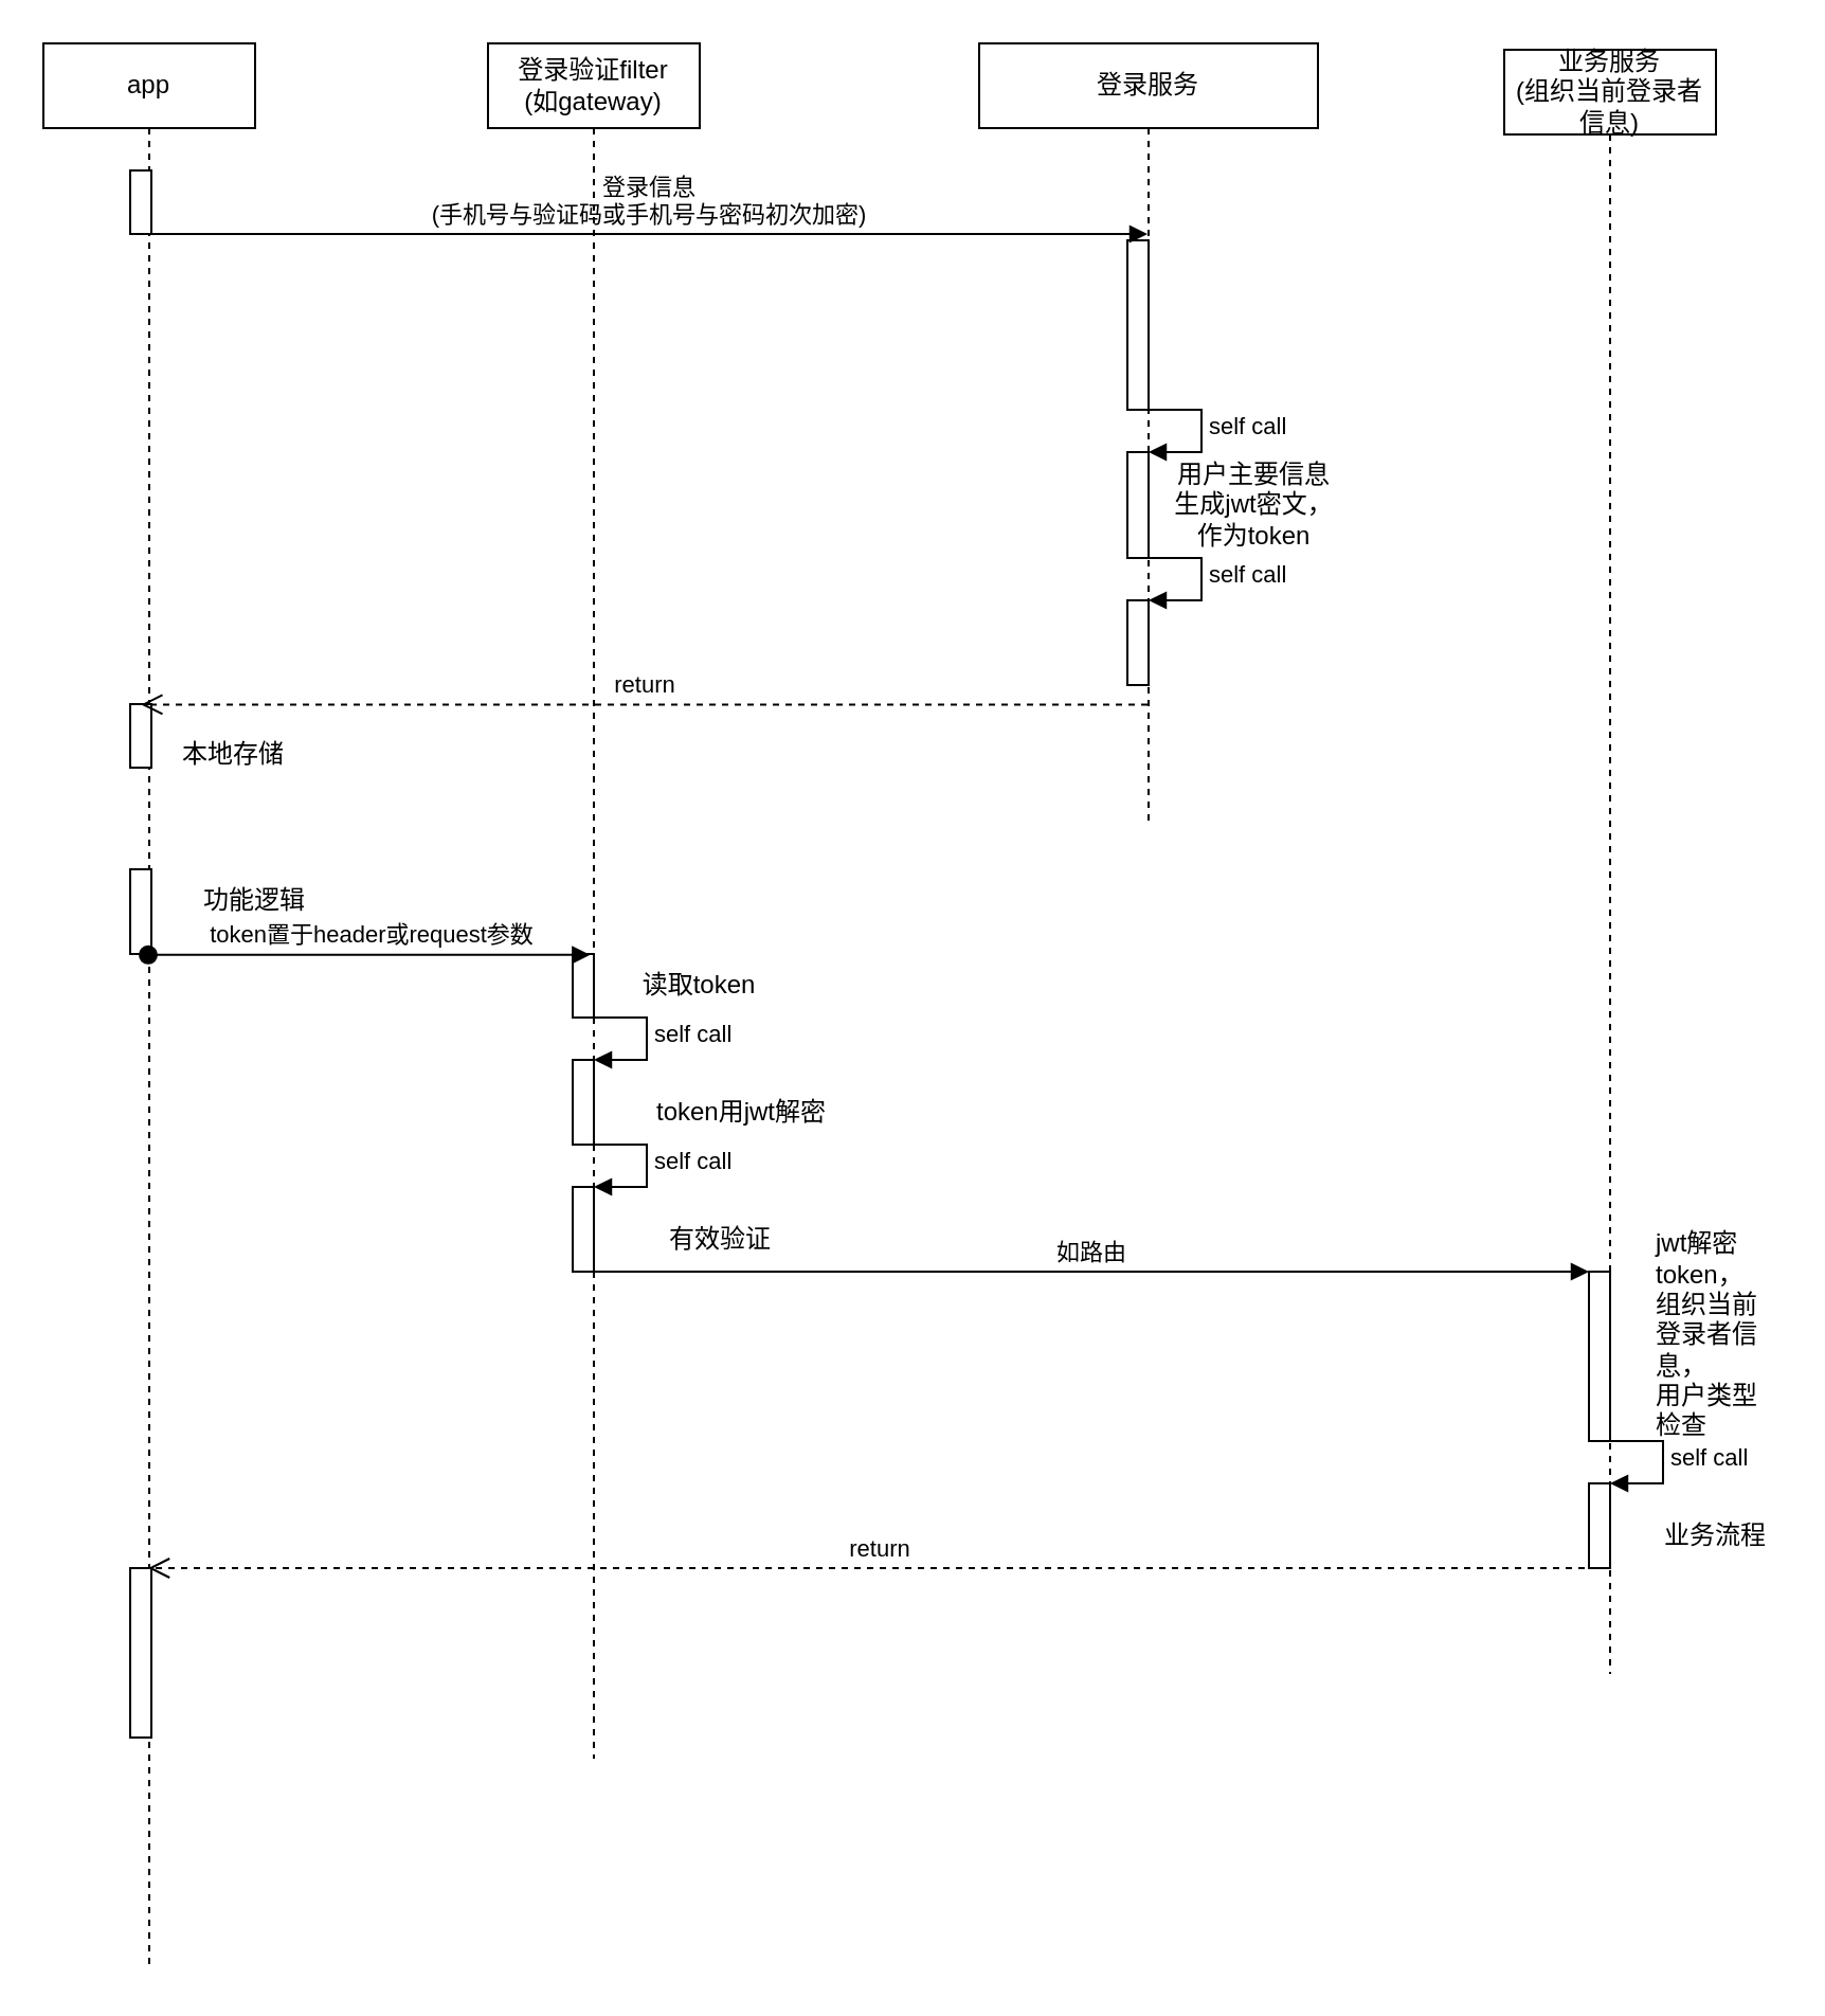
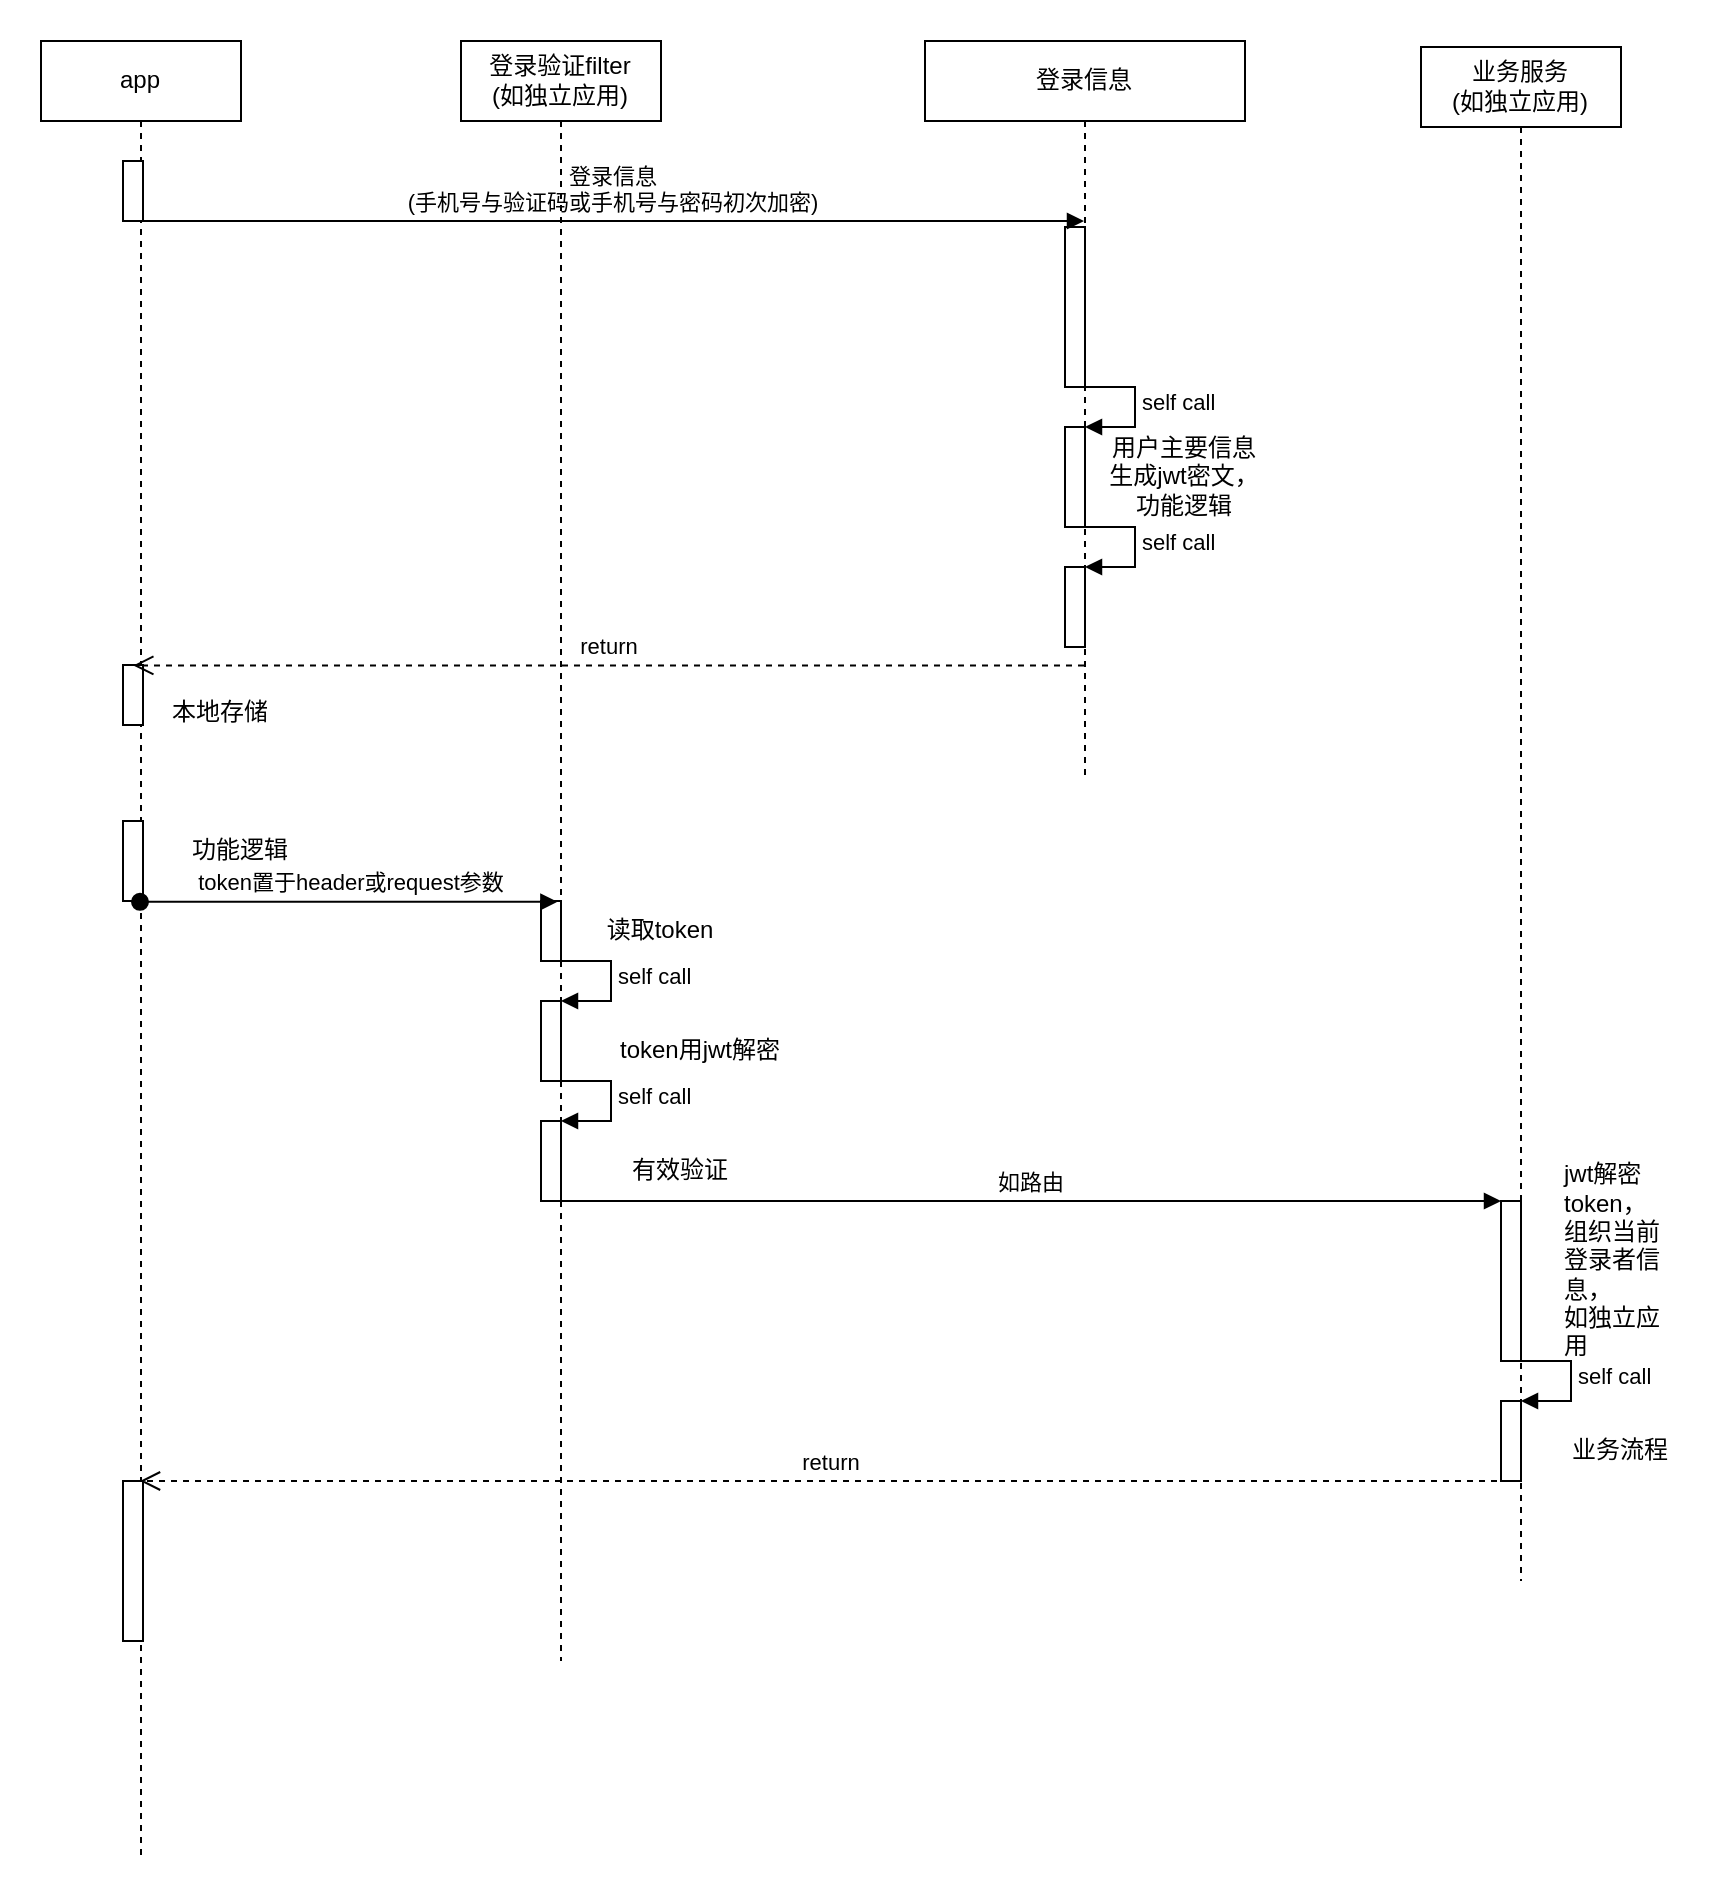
- <mxCell id="17" value="登录验证filter&lt;br&gt;(如gateway)" style="shape=umlLifeline;perimeter=lifelinePerimeter;whiteSpace=wrap;html=1;container=1;collapsible=0;recursiveResize=0;outlineConnect=0;" vertex="1" parent="1"><mxGeometry x="230" y="20" width="100" height="810" as="geometry" /></mxCell>
+ <mxCell id="17" value="登录验证filter&lt;br&gt;(如独立应用)" style="shape=umlLifeline;perimeter=lifelinePerimeter;whiteSpace=wrap;html=1;container=1;collapsible=0;recursiveResize=0;outlineConnect=0;" vertex="1" parent="1"><mxGeometry x="230" y="20" width="100" height="810" as="geometry" /></mxCell>
- <mxCell id="2" value="登录服务" style="shape=umlLifeline;perimeter=lifelinePerimeter;whiteSpace=wrap;html=1;container=1;collapsible=0;recursiveResize=0;outlineConnect=0;" vertex="1" parent="1"><mxGeometry x="462" y="20" width="160" height="370" as="geometry" /></mxCell>
+ <mxCell id="2" value="登录信息" style="shape=umlLifeline;perimeter=lifelinePerimeter;whiteSpace=wrap;html=1;container=1;collapsible=0;recursiveResize=0;outlineConnect=0;" vertex="1" parent="1"><mxGeometry x="462" y="20" width="160" height="370" as="geometry" /></mxCell>
- <mxCell id="27" value="业务服务&lt;br&gt;(组织当前登录者信息)" style="shape=umlLifeline;perimeter=lifelinePerimeter;whiteSpace=wrap;html=1;container=1;collapsible=0;recursiveResize=0;outlineConnect=0;" vertex="1" parent="1"><mxGeometry x="710" y="23" width="100" height="767" as="geometry" /></mxCell>
+ <mxCell id="27" value="业务服务&lt;br&gt;(如独立应用)" style="shape=umlLifeline;perimeter=lifelinePerimeter;whiteSpace=wrap;html=1;container=1;collapsible=0;recursiveResize=0;outlineConnect=0;" vertex="1" parent="1"><mxGeometry x="710" y="23" width="100" height="767" as="geometry" /></mxCell>
- <mxCell id="6" value="用户主要信息生成jwt密文，作为token" style="text;html=1;strokeColor=none;fillColor=none;align=center;verticalAlign=middle;whiteSpace=wrap;rounded=0;" vertex="1" parent="2"><mxGeometry x="90" y="203" width="80" height="30" as="geometry" /></mxCell>
+ <mxCell id="6" value="用户主要信息生成jwt密文，功能逻辑" style="text;html=1;strokeColor=none;fillColor=none;align=center;verticalAlign=middle;whiteSpace=wrap;rounded=0;" vertex="1" parent="2"><mxGeometry x="90" y="203" width="80" height="30" as="geometry" /></mxCell>
- <mxCell id="33" value="jwt解密token，&lt;br&gt;组织当前登录者信息，&lt;br&gt;用户类型检查" style="text;html=1;strokeColor=none;fillColor=none;align=left;verticalAlign=middle;whiteSpace=wrap;rounded=0;" vertex="1" parent="1"><mxGeometry x="780" y="580" width="60" height="100" as="geometry" /></mxCell>
+ <mxCell id="33" value="jwt解密token，&lt;br&gt;组织当前登录者信息，&lt;br&gt;如独立应用" style="text;html=1;strokeColor=none;fillColor=none;align=left;verticalAlign=middle;whiteSpace=wrap;rounded=0;" vertex="1" parent="1"><mxGeometry x="780" y="580" width="60" height="100" as="geometry" /></mxCell>
